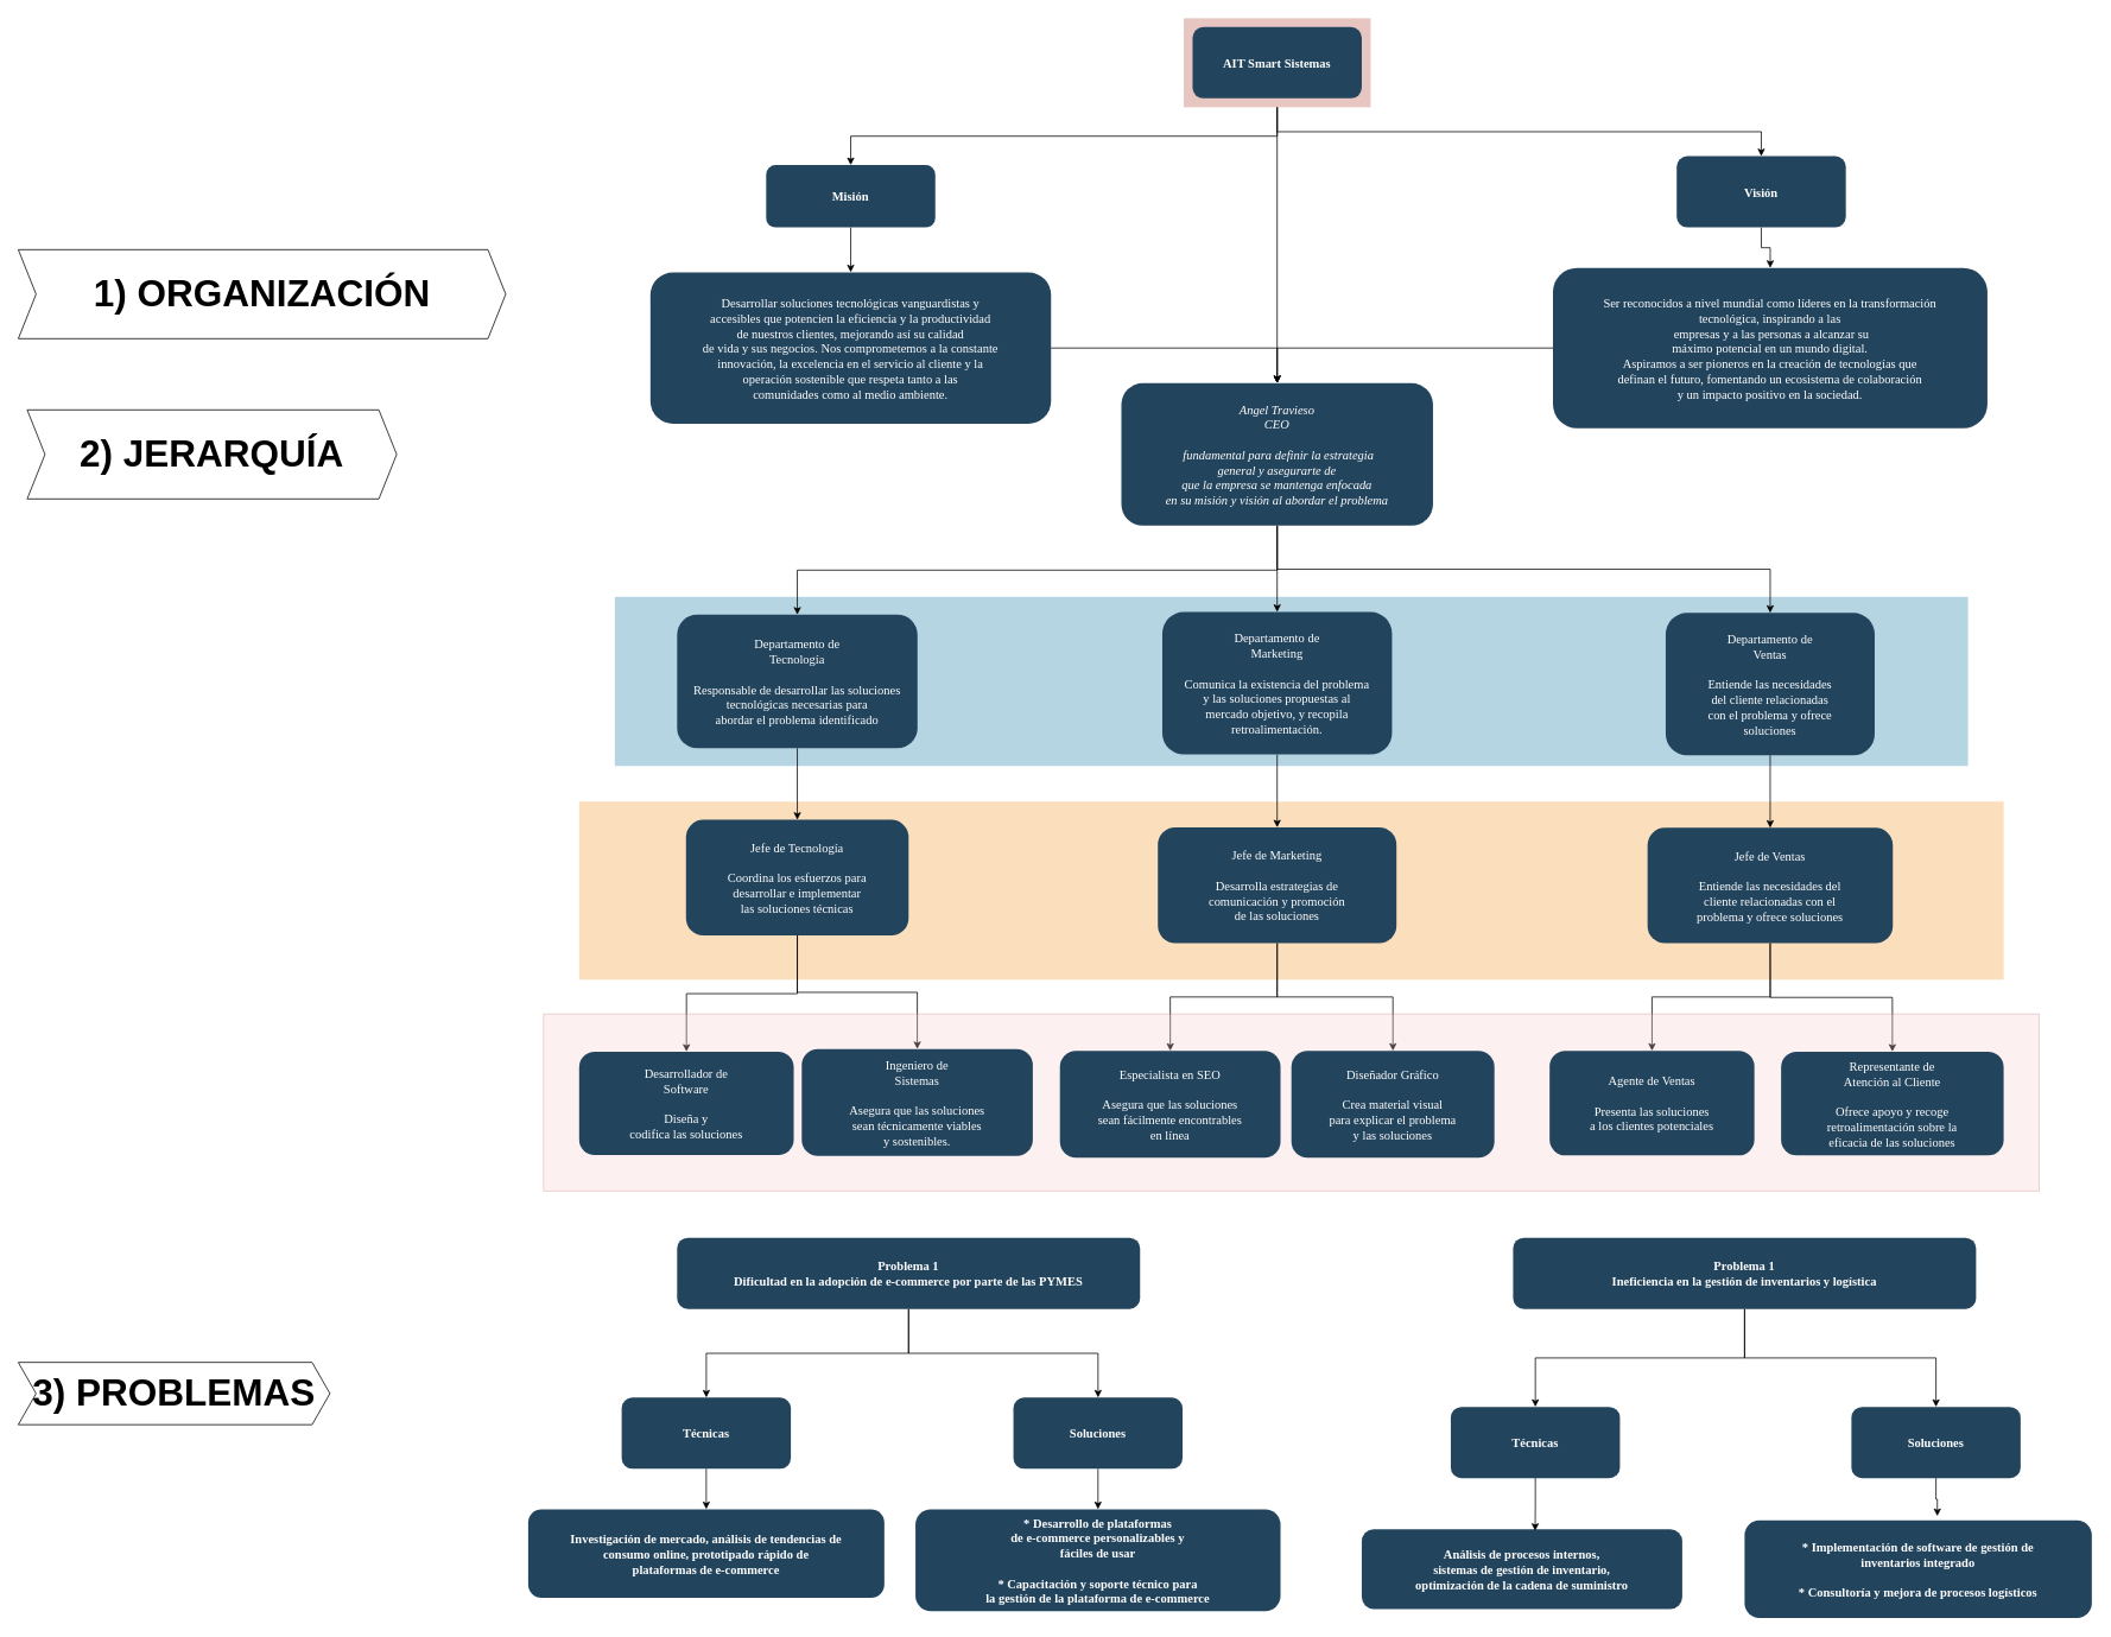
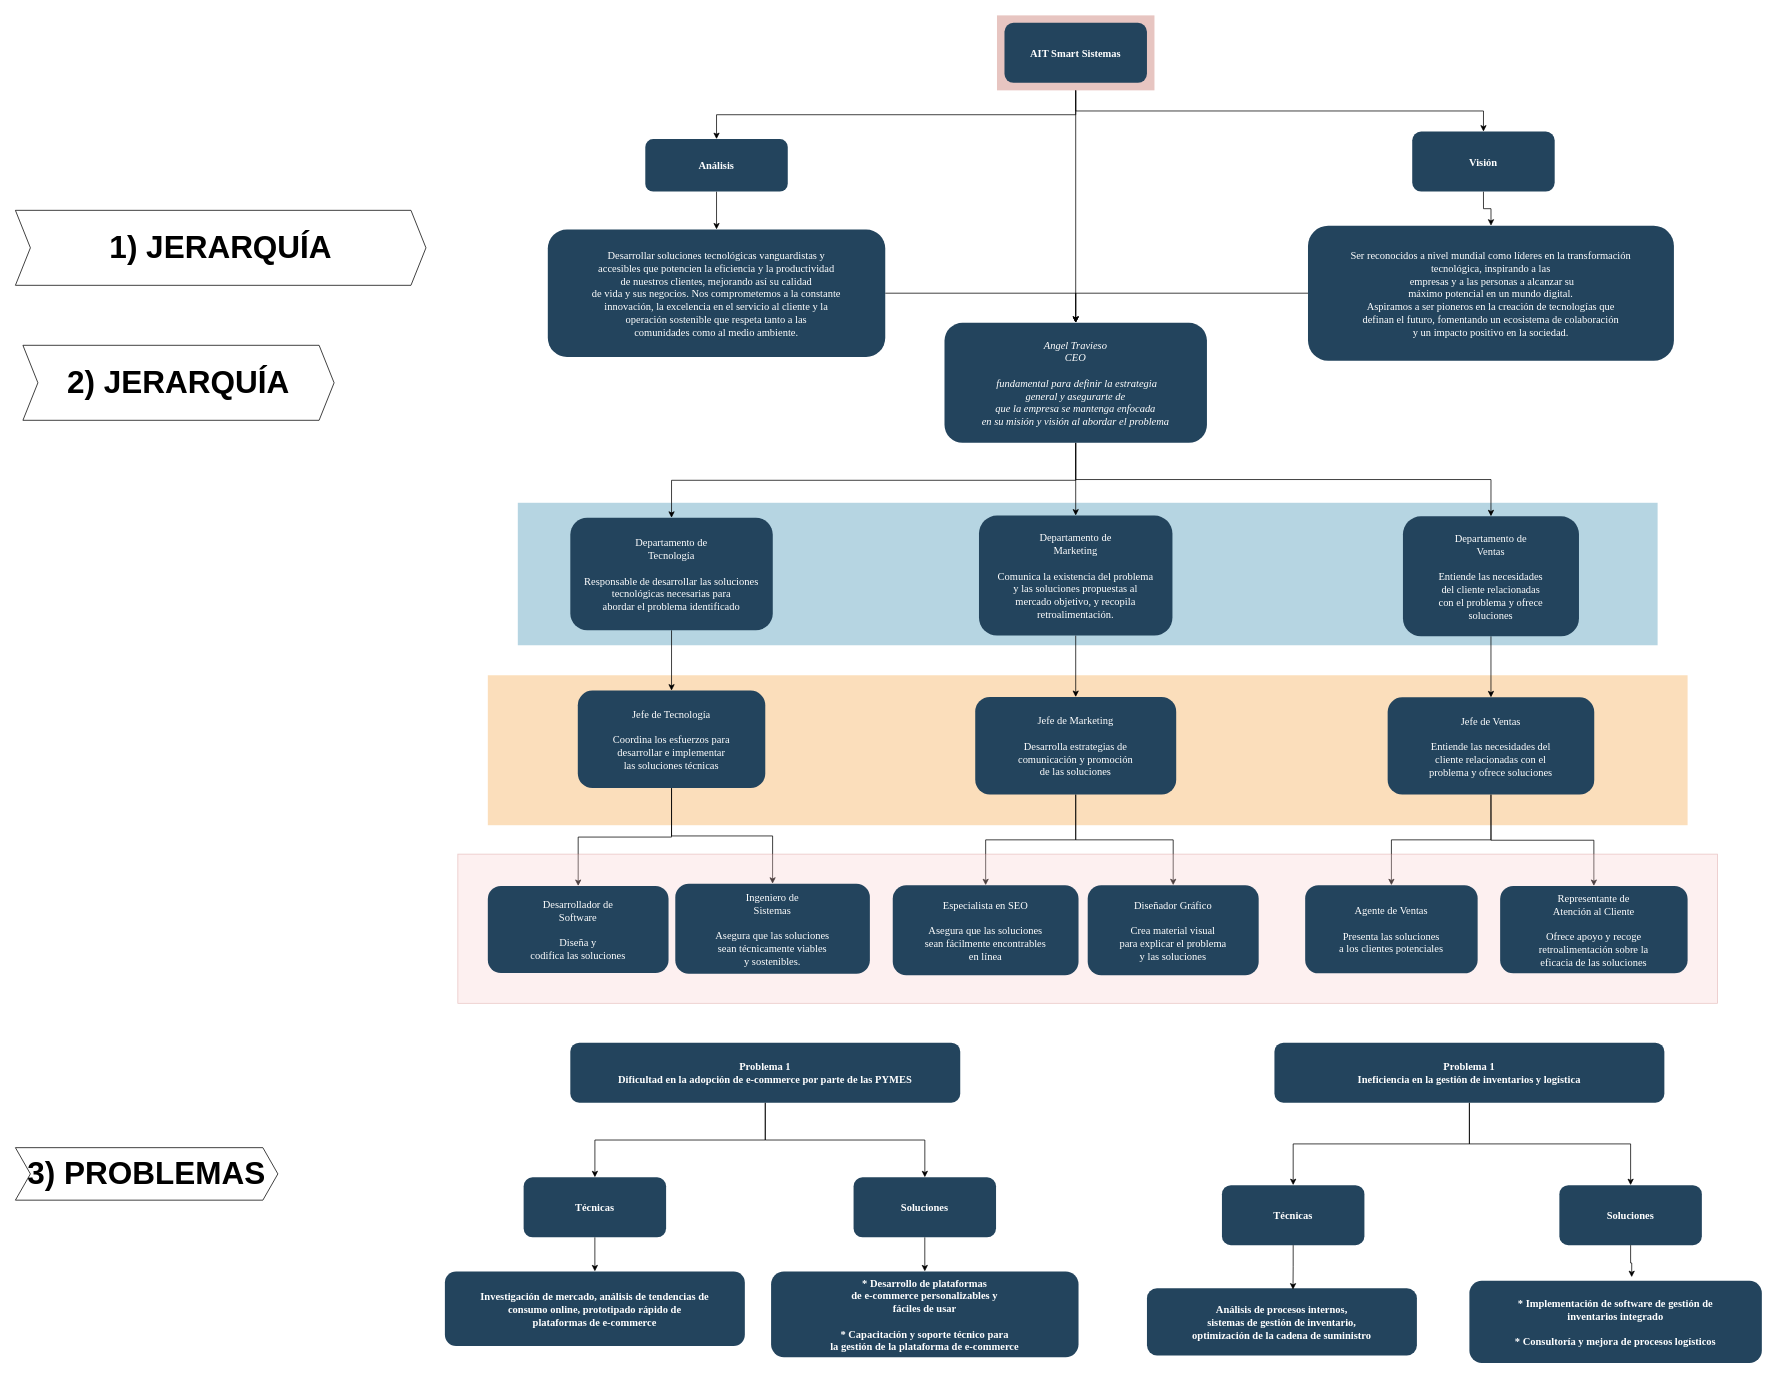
- <mxCell id="16" value="Misión" style="rounded=1;fillColor=#23445D;gradientColor=none;strokeColor=none;fontColor=#FFFFFF;fontStyle=1;fontFamily=Tahoma;fontSize=14" vertex="1" parent="1"><mxGeometry x="860" y="185" width="190" height="70" as="geometry" /></mxCell>
+ <mxCell id="16" value="Análisis" style="rounded=1;fillColor=#23445D;gradientColor=none;strokeColor=none;fontColor=#FFFFFF;fontStyle=1;fontFamily=Tahoma;fontSize=14" vertex="1" parent="1"><mxGeometry x="860" y="185" width="190" height="70" as="geometry" /></mxCell>
- <mxCell id="62" value="&lt;b&gt;&lt;font style=&quot;font-size: 42px;&quot;&gt;1) ORGANIZACIÓN&lt;/font&gt;&lt;/b&gt;" style="shape=step;perimeter=stepPerimeter;whiteSpace=wrap;html=1;fixedSize=1;" vertex="1" parent="1"><mxGeometry x="20" y="280" width="547.5" height="100" as="geometry" /></mxCell>
+ <mxCell id="62" value="&lt;b&gt;&lt;font style=&quot;font-size: 42px;&quot;&gt;1) JERARQUÍA&lt;/font&gt;&lt;/b&gt;" style="shape=step;perimeter=stepPerimeter;whiteSpace=wrap;html=1;fixedSize=1;" vertex="1" parent="1"><mxGeometry x="20" y="280" width="547.5" height="100" as="geometry" /></mxCell>
